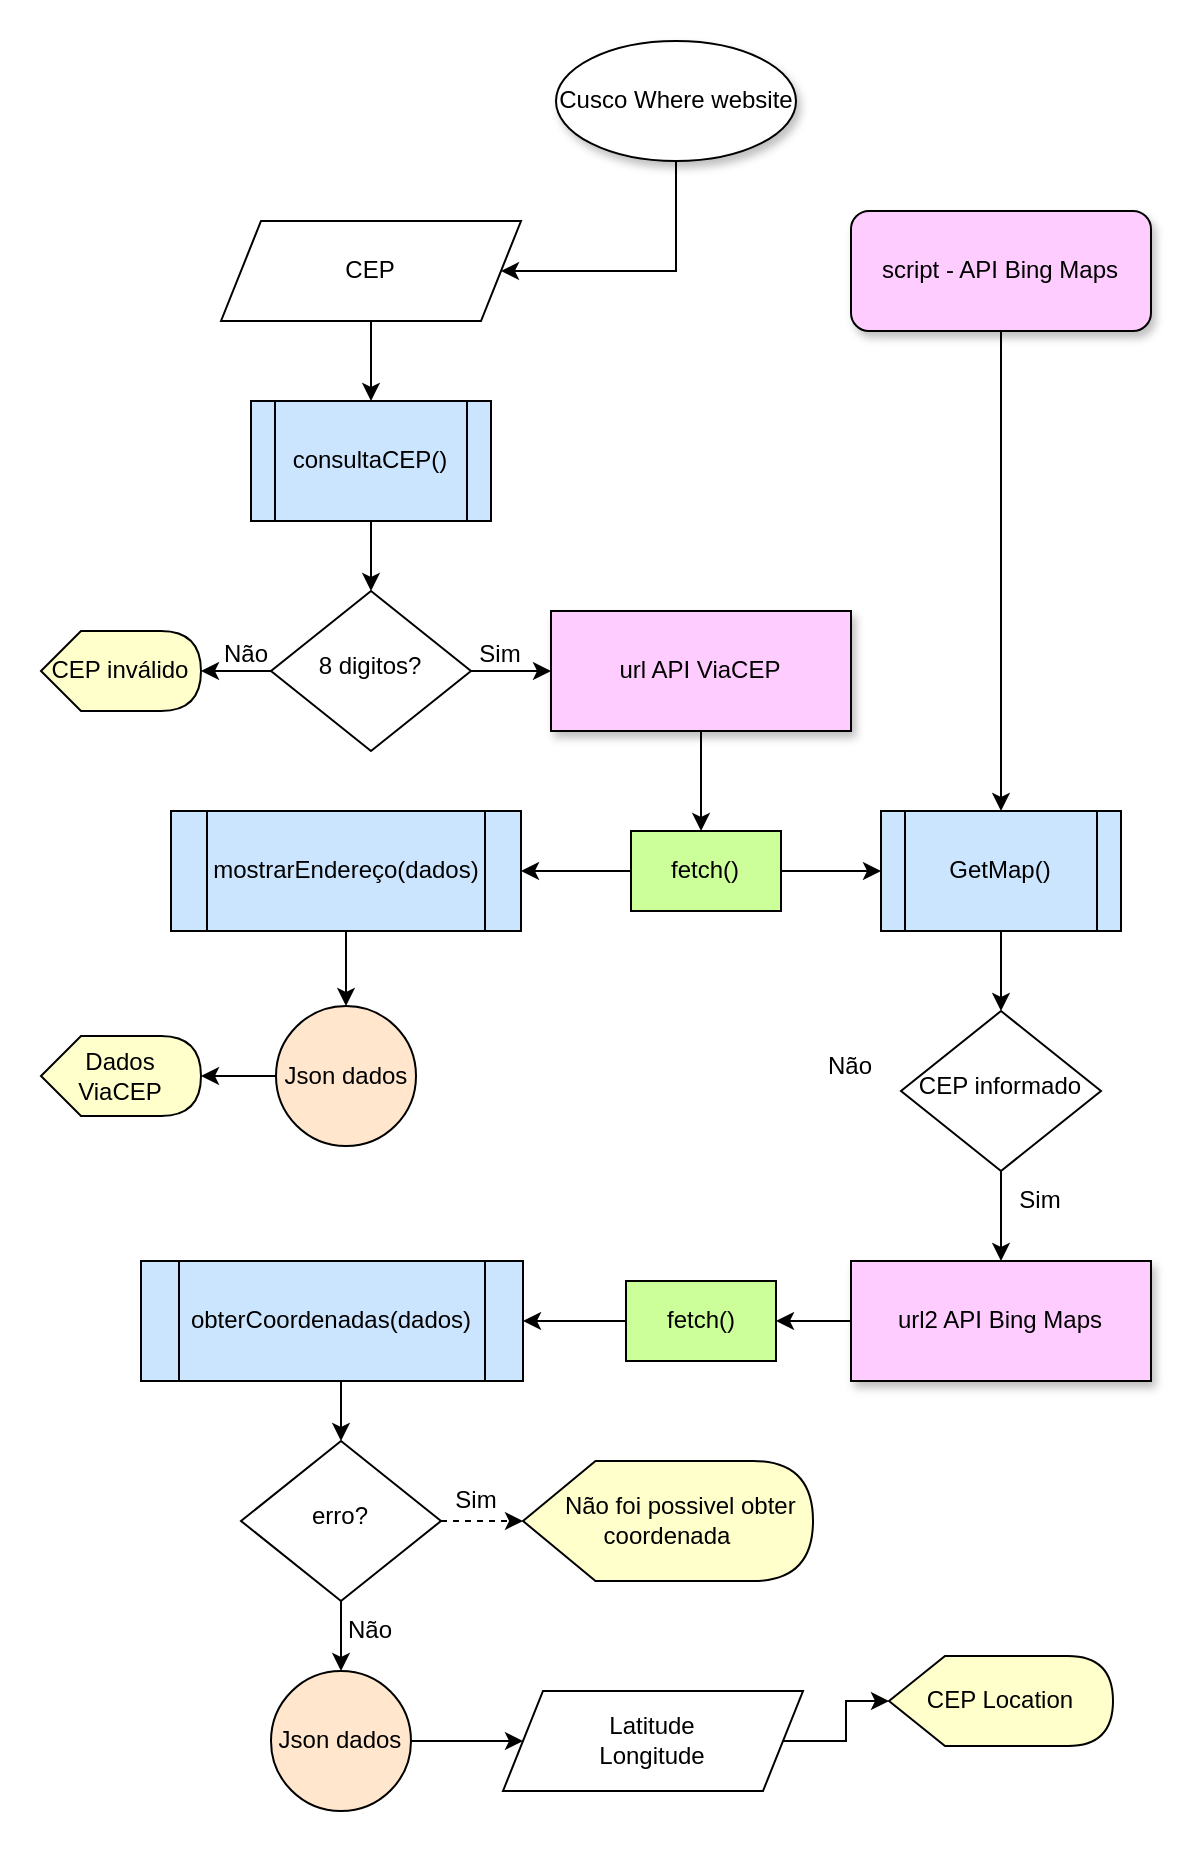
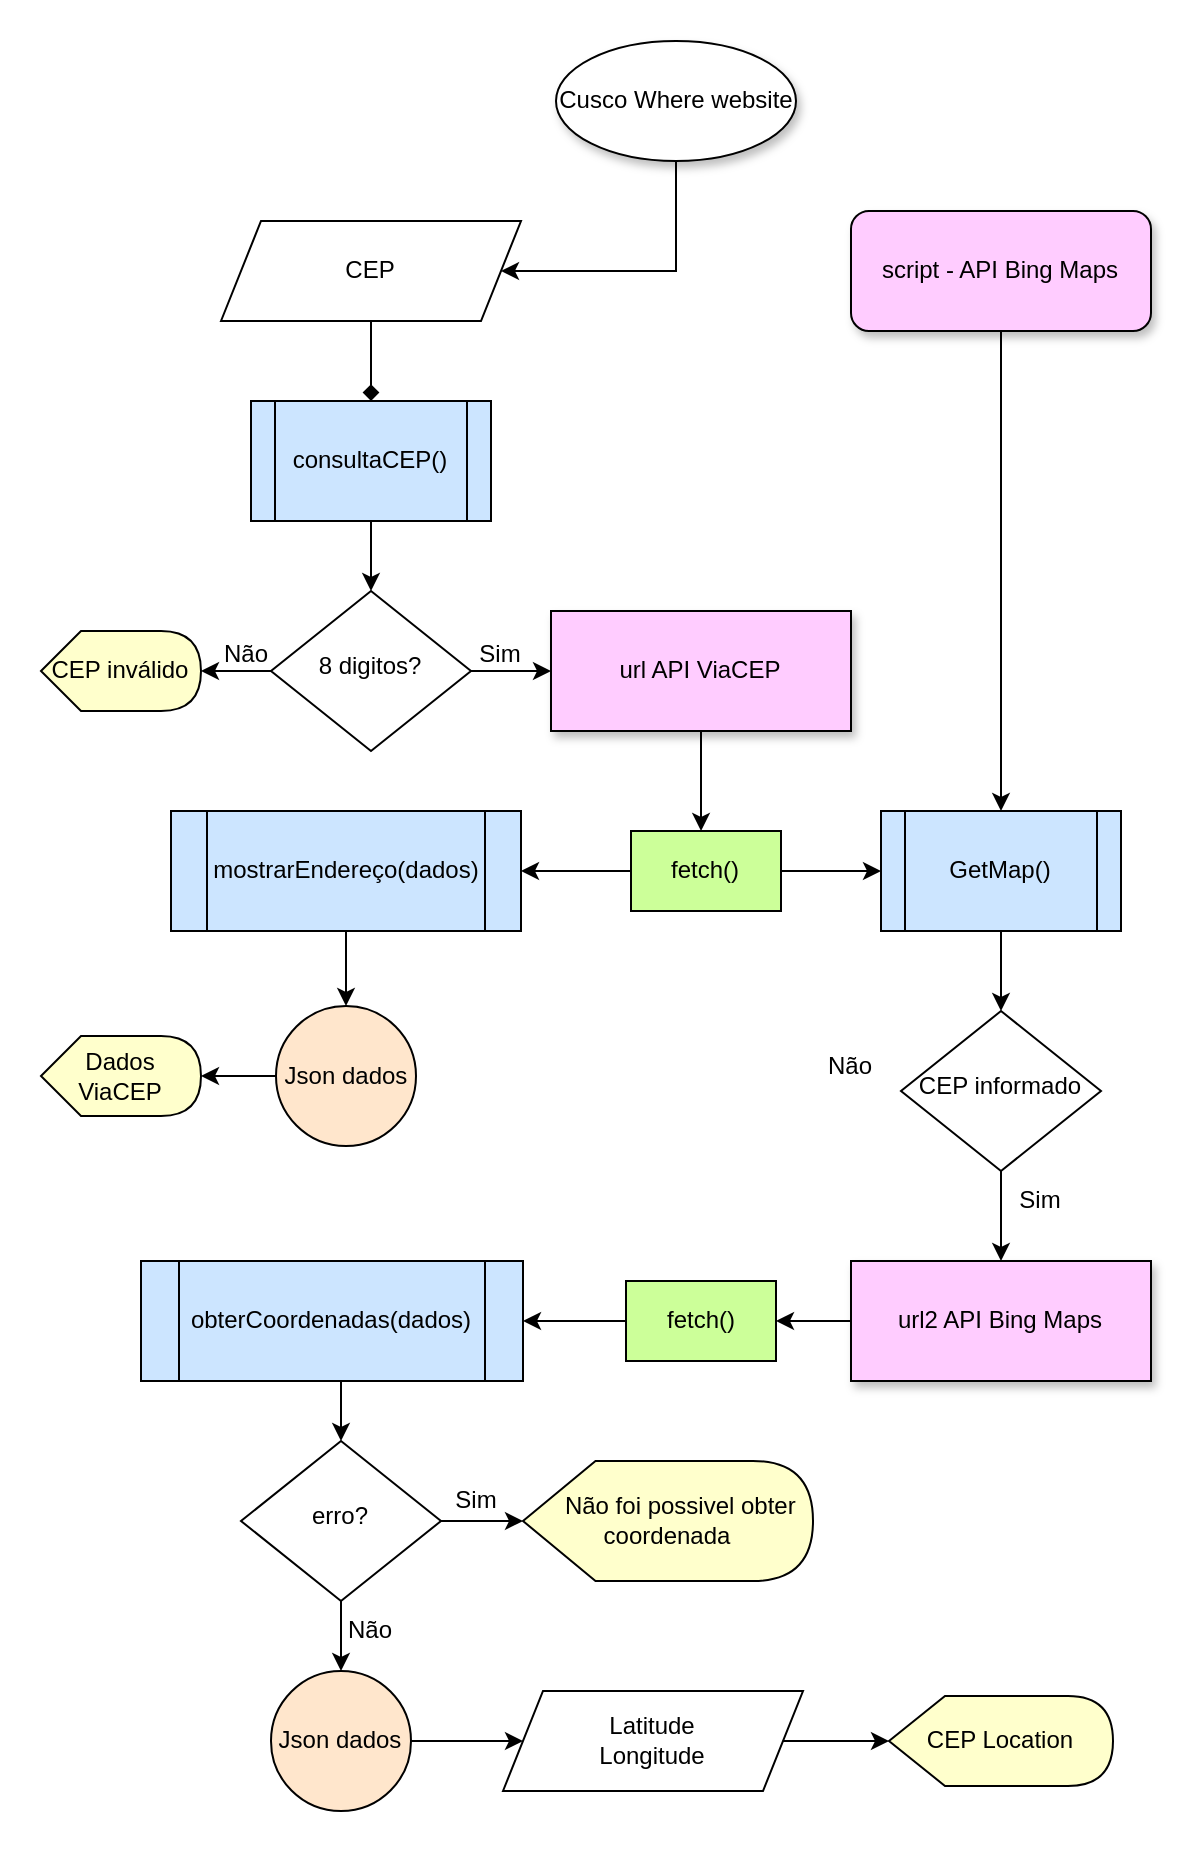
- <mxCell id="5" style="edgeStyle=orthogonalEdgeStyle;rounded=0;orthogonalLoop=1;jettySize=auto;html=1;exitX=0.5;exitY=1;exitDx=0;exitDy=0;" edge="1" parent="1" source="6" target="8"><mxGeometry relative="1" as="geometry" /></mxCell>
+ <mxCell id="5" style="edgeStyle=orthogonalEdgeStyle;rounded=0;orthogonalLoop=1;jettySize=auto;html=1;exitX=0.5;exitY=1;exitDx=0;exitDy=0;endArrow=diamond;" edge="1" parent="1" source="6" target="8"><mxGeometry relative="1" as="geometry" /></mxCell>
- <mxCell id="34" style="edgeStyle=orthogonalEdgeStyle;rounded=0;orthogonalLoop=1;jettySize=auto;html=1;exitX=1;exitY=0.5;exitDx=0;exitDy=0;entryX=0;entryY=0.5;entryDx=0;entryDy=0;entryPerimeter=0;dashed=1;" edge="1" parent="1" source="36" target="37"><mxGeometry relative="1" as="geometry" /></mxCell>
+ <mxCell id="34" style="edgeStyle=orthogonalEdgeStyle;rounded=0;orthogonalLoop=1;jettySize=auto;html=1;exitX=1;exitY=0.5;exitDx=0;exitDy=0;entryX=0;entryY=0.5;entryDx=0;entryDy=0;entryPerimeter=0;" edge="1" parent="1" source="36" target="37"><mxGeometry relative="1" as="geometry" /></mxCell>
- <mxCell id="42" value="CEP Location" style="shape=display;whiteSpace=wrap;html=1;fillColor=#FFFFCC;" vertex="1" parent="1"><mxGeometry x="444" y="827.5" width="112" height="45" as="geometry" /></mxCell>
+ <mxCell id="42" value="CEP Location" style="shape=display;whiteSpace=wrap;html=1;fillColor=#FFFFCC;" vertex="1" parent="1"><mxGeometry x="444" y="847.5" width="112" height="45" as="geometry" /></mxCell>
